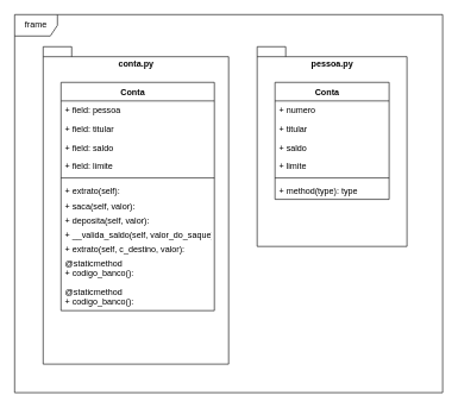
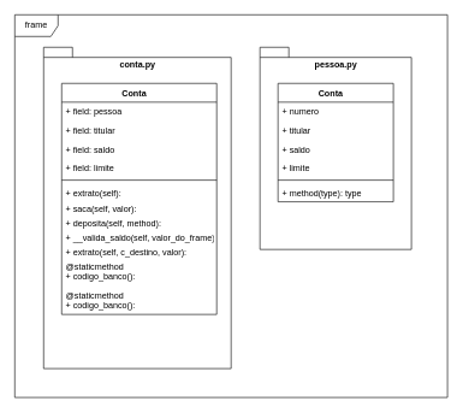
- <mxCell id="12" value="+ deposita(self, valor): " style="text;strokeColor=none;fillColor=none;align=left;verticalAlign=top;spacingLeft=4;spacingRight=4;overflow=hidden;rotatable=0;points=[[0,0.5],[1,0.5]];portConstraint=eastwest;" parent="4" vertex="1"><mxGeometry y="180" width="215" height="20" as="geometry" /></mxCell>
+ <mxCell id="12" value="+ deposita(self, method): " style="text;strokeColor=none;fillColor=none;align=left;verticalAlign=top;spacingLeft=4;spacingRight=4;overflow=hidden;rotatable=0;points=[[0,0.5],[1,0.5]];portConstraint=eastwest;" parent="4" vertex="1"><mxGeometry y="180" width="215" height="20" as="geometry" /></mxCell>
- <mxCell id="13" value="+ __valida_saldo(self, valor_do_saque): " style="text;strokeColor=none;fillColor=none;align=left;verticalAlign=top;spacingLeft=4;spacingRight=4;overflow=hidden;rotatable=0;points=[[0,0.5],[1,0.5]];portConstraint=eastwest;fontStyle=0" vertex="1" parent="4"><mxGeometry y="200" width="215" height="20" as="geometry" /></mxCell>
+ <mxCell id="13" value="+ __valida_saldo(self, valor_do_frame): " style="text;strokeColor=none;fillColor=none;align=left;verticalAlign=top;spacingLeft=4;spacingRight=4;overflow=hidden;rotatable=0;points=[[0,0.5],[1,0.5]];portConstraint=eastwest;fontStyle=0" vertex="1" parent="4"><mxGeometry y="200" width="215" height="20" as="geometry" /></mxCell>
